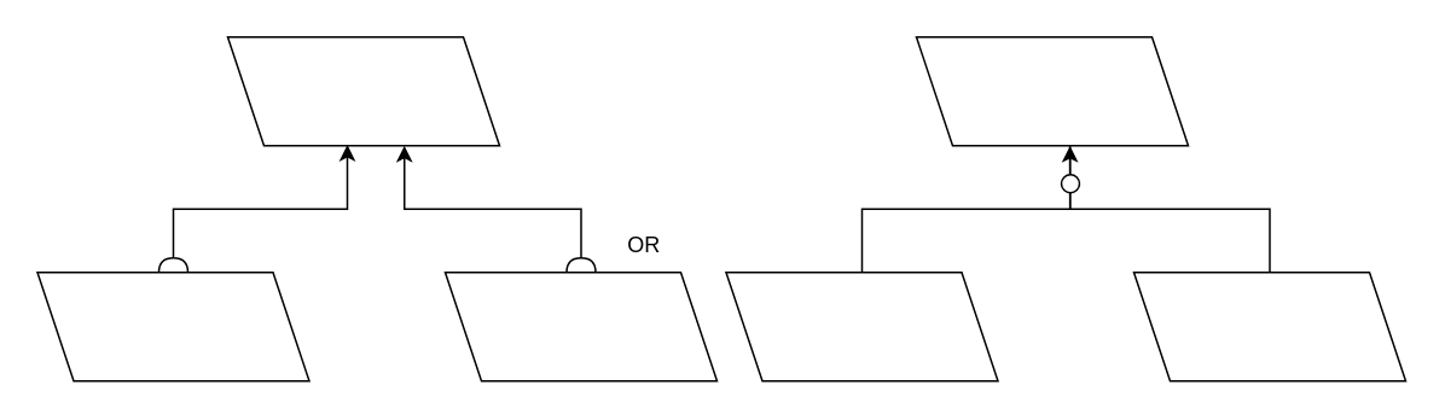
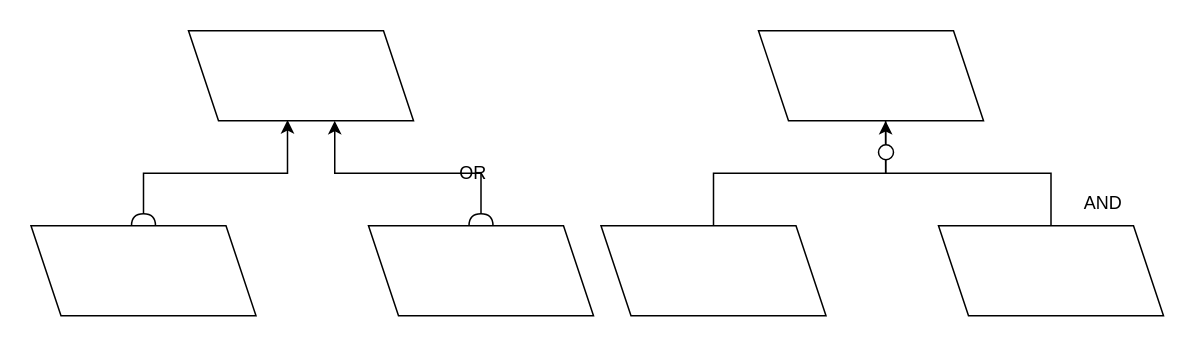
- <mxCell id="7" value="OR" style="text;html=1;align=center;verticalAlign=middle;whiteSpace=wrap;rounded=0;" vertex="1" parent="1"><mxGeometry x="325" y="120" width="60" height="30" as="geometry" /></mxCell>
+ <mxCell id="7" value="OR" style="text;html=1;align=center;verticalAlign=middle;whiteSpace=wrap;rounded=0;" vertex="1" parent="1"><mxGeometry x="285" y="100" width="60" height="30" as="geometry" /></mxCell>
+ <mxCell id="13" value="AND" style="text;html=1;align=center;verticalAlign=middle;whiteSpace=wrap;rounded=0;" vertex="1" parent="1"><mxGeometry x="705" y="120" width="60" height="30" as="geometry" /></mxCell>
